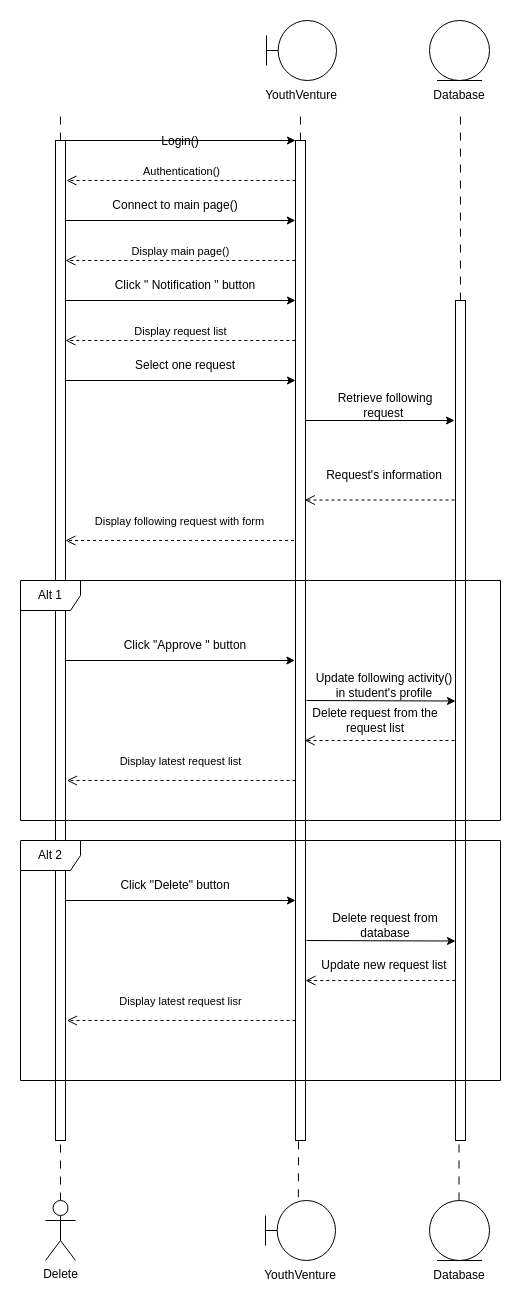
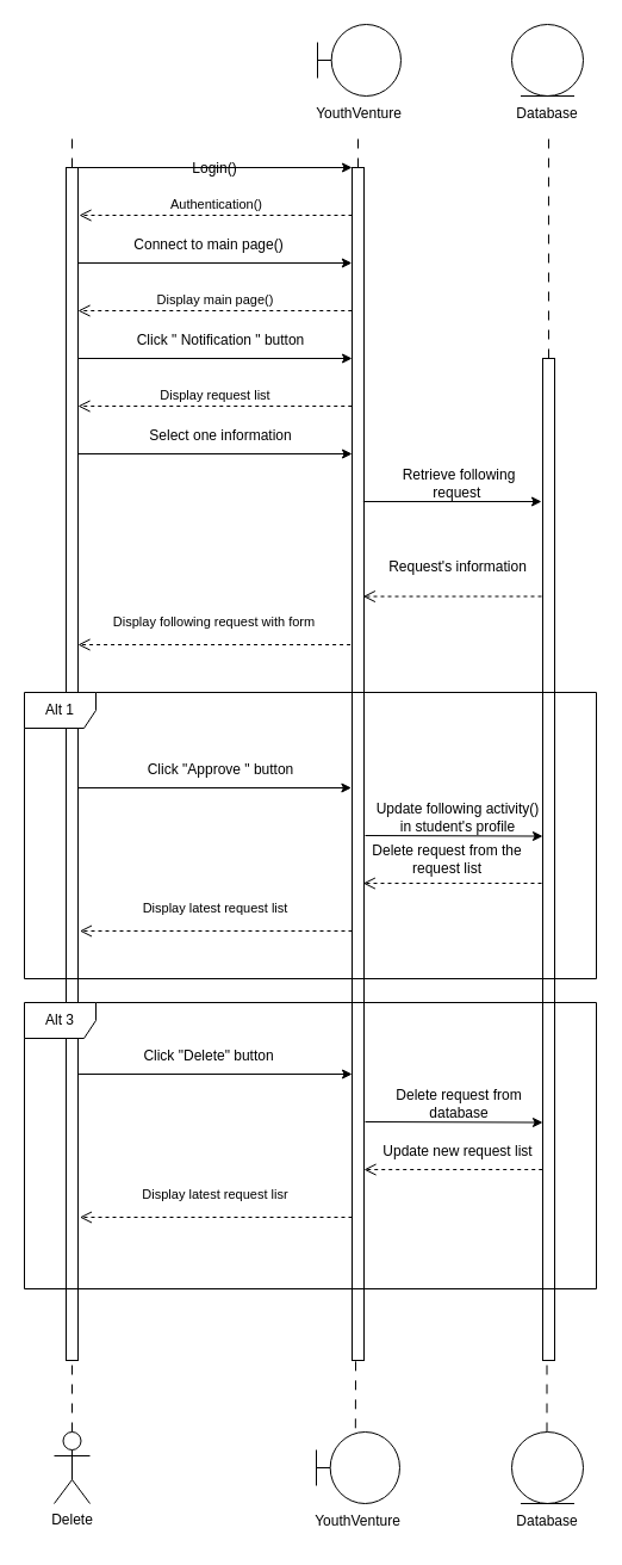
- <mxCell id="40" value="Select one request" style="text;html=1;strokeColor=none;fillColor=none;align=center;verticalAlign=middle;whiteSpace=wrap;rounded=0;movable=1;resizable=1;rotatable=1;deletable=1;editable=1;locked=0;connectable=1;" parent="1" vertex="1"><mxGeometry x="75" y="350" width="220" height="30" as="geometry" /></mxCell>
+ <mxCell id="40" value="Select one information" style="text;html=1;strokeColor=none;fillColor=none;align=center;verticalAlign=middle;whiteSpace=wrap;rounded=0;movable=1;resizable=1;rotatable=1;deletable=1;editable=1;locked=0;connectable=1;" parent="1" vertex="1"><mxGeometry x="75" y="350" width="220" height="30" as="geometry" /></mxCell>
- <mxCell id="45" value="Alt 2" style="shape=umlFrame;whiteSpace=wrap;html=1;pointerEvents=0;" vertex="1" parent="1"><mxGeometry x="20" y="840" width="480" height="240" as="geometry" /></mxCell>
+ <mxCell id="45" value="Alt 3" style="shape=umlFrame;whiteSpace=wrap;html=1;pointerEvents=0;" vertex="1" parent="1"><mxGeometry x="20" y="840" width="480" height="240" as="geometry" /></mxCell>
